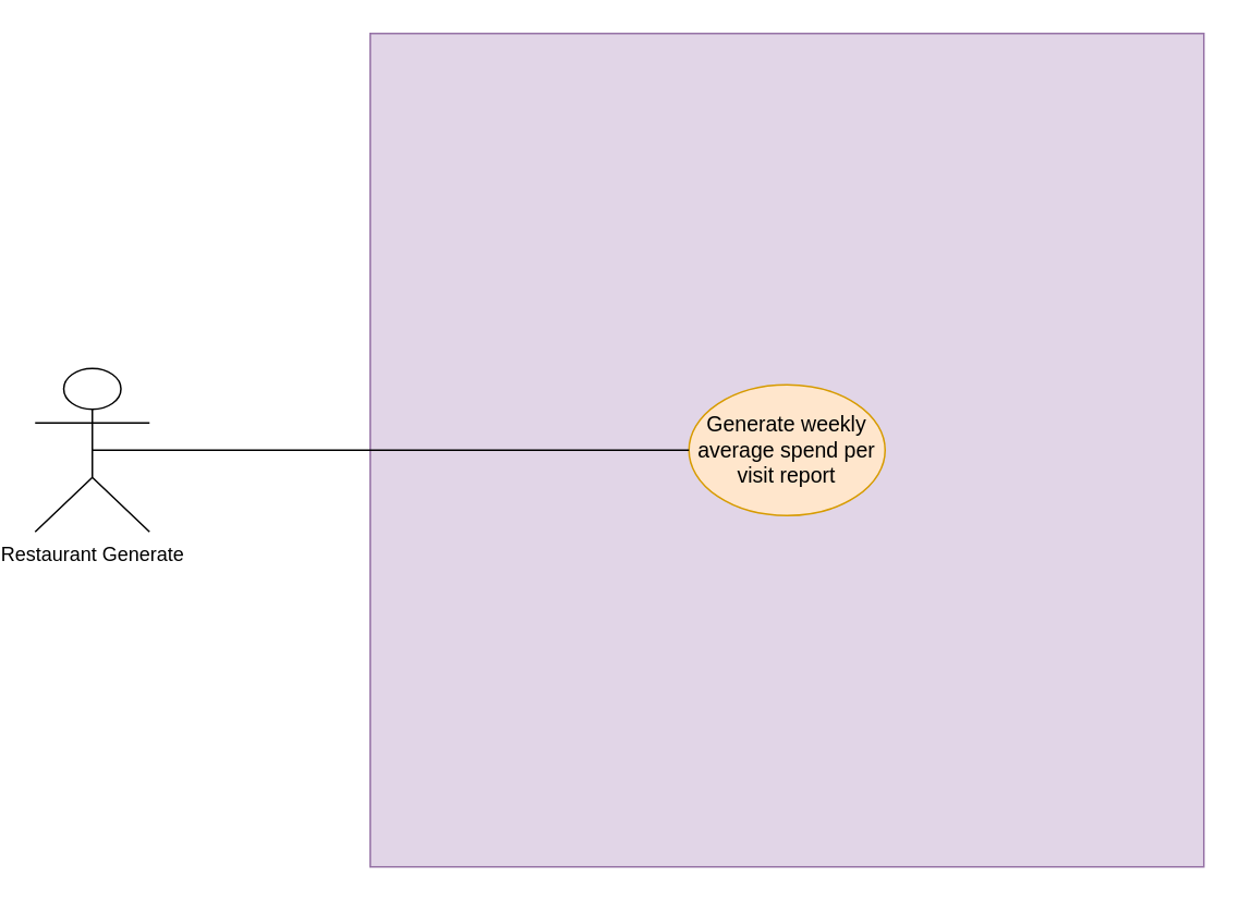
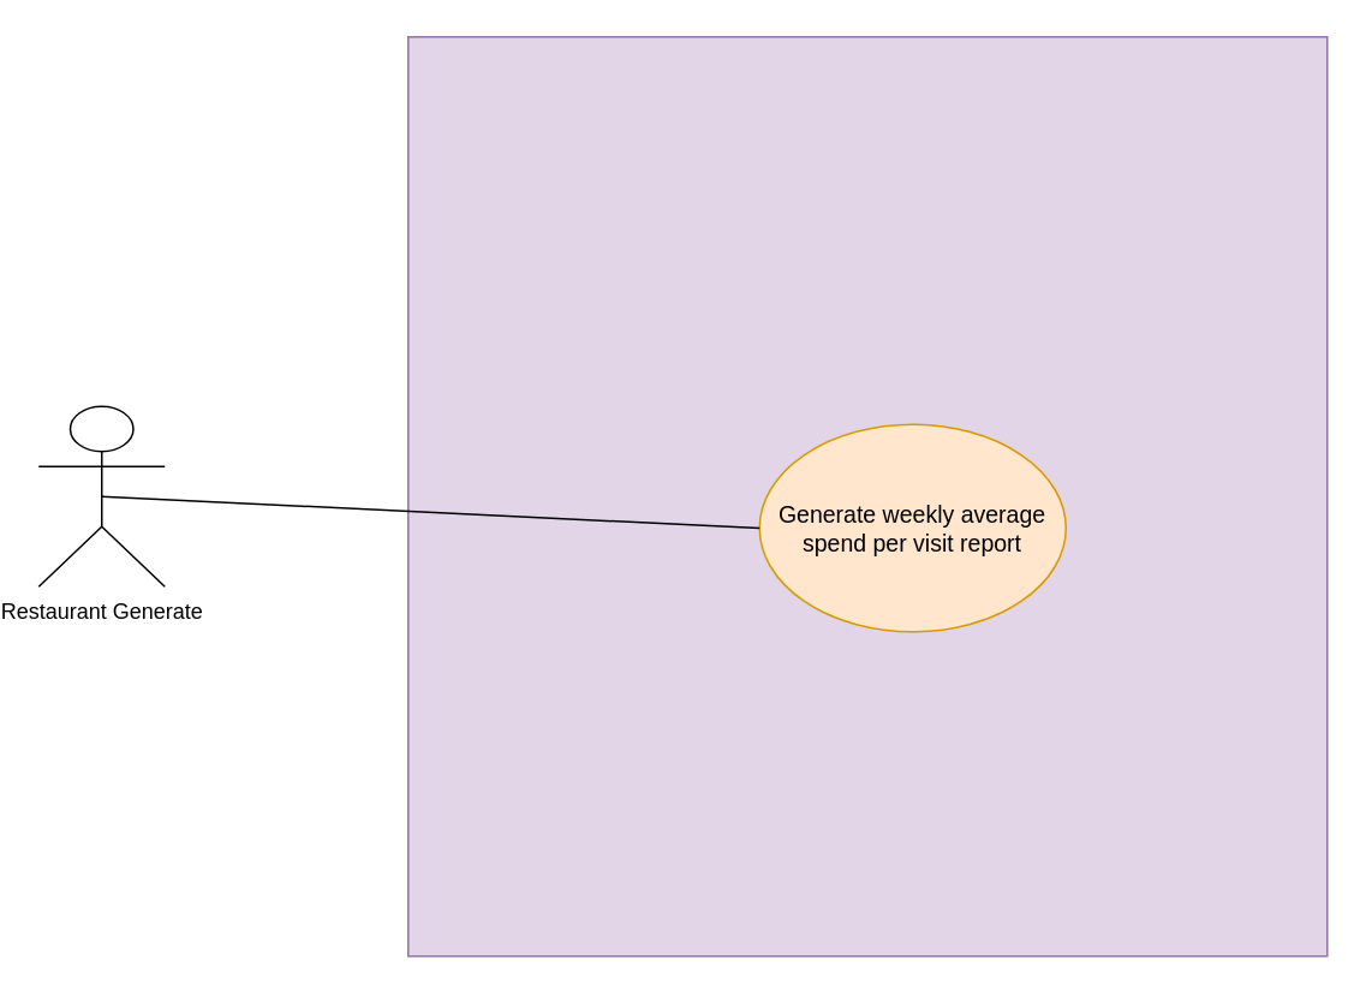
- <mxCell id="4" value="&lt;font style=&quot;font-size: 13px;&quot;&gt;Generate weekly average spend per visit report&lt;/font&gt;" style="ellipse;whiteSpace=wrap;html=1;fillColor=#ffe6cc;strokeColor=#d79b00;" parent="1" vertex="1"><mxGeometry x="420" y="235" width="120" height="80" as="geometry" /></mxCell>
+ <mxCell id="4" value="&lt;font style=&quot;font-size: 13px;&quot;&gt;Generate weekly average spend per visit report&lt;/font&gt;" style="ellipse;whiteSpace=wrap;html=1;fillColor=#ffe6cc;strokeColor=#d79b00;" parent="1" vertex="1"><mxGeometry x="420" y="235" width="170" height="115" as="geometry" /></mxCell>
